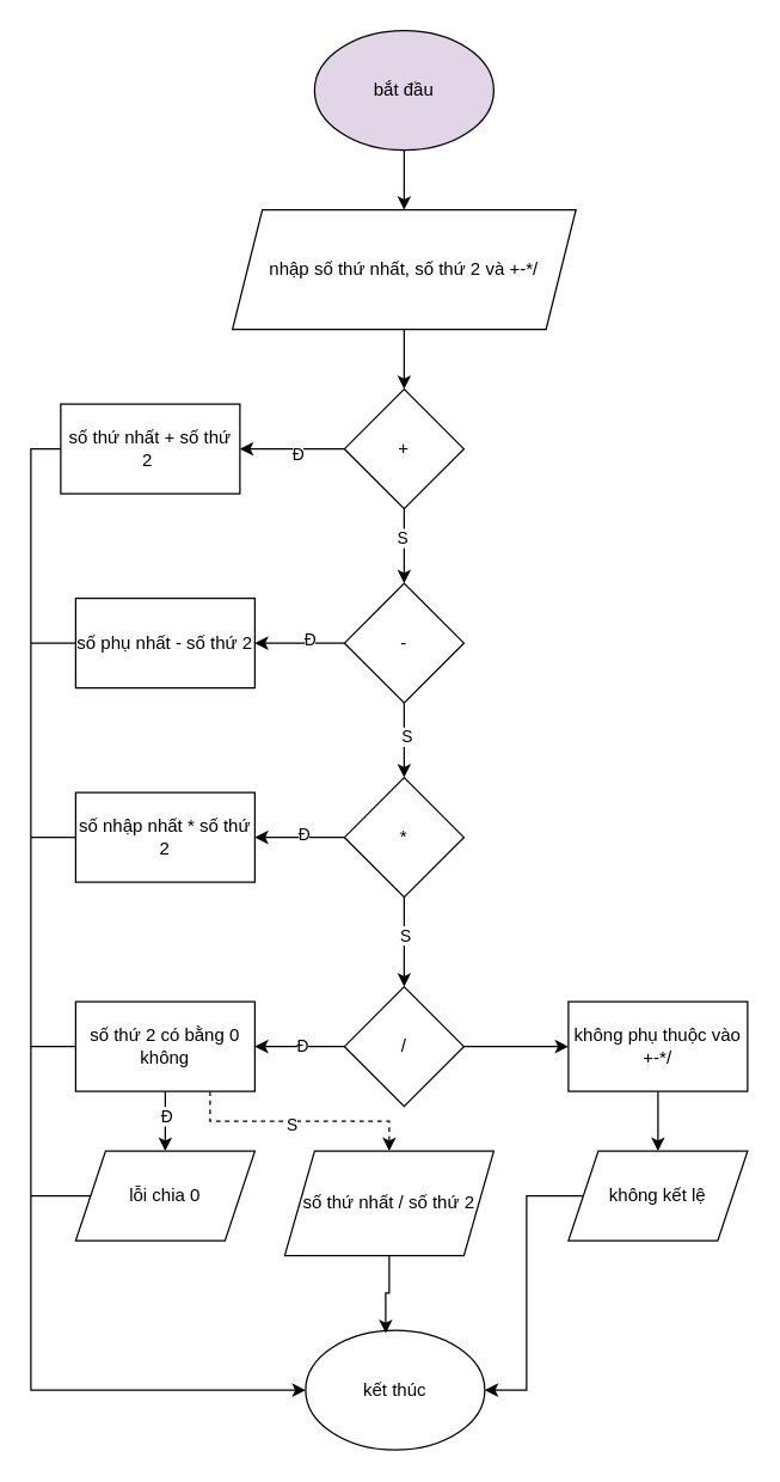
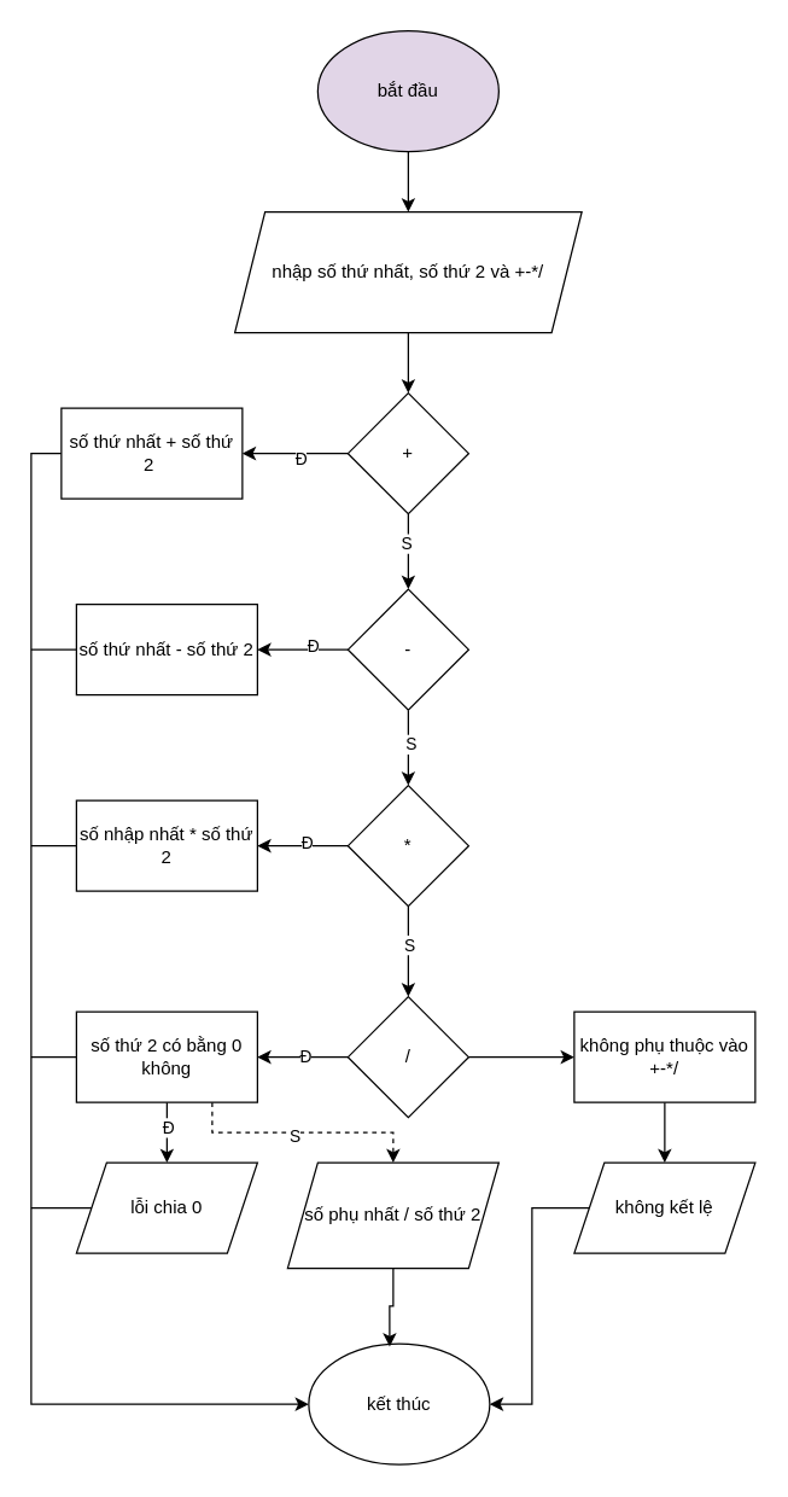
- <mxCell id="18" value="số phụ nhất - số thứ 2" style="rounded=0;whiteSpace=wrap;html=1;" vertex="1" parent="1"><mxGeometry x="50" y="400" width="120" height="60" as="geometry" /></mxCell>
+ <mxCell id="18" value="số thứ nhất - số thứ 2" style="rounded=0;whiteSpace=wrap;html=1;" vertex="1" parent="1"><mxGeometry x="50" y="400" width="120" height="60" as="geometry" /></mxCell>
- <mxCell id="35" value="số thứ nhất / số thứ 2" style="shape=parallelogram;perimeter=parallelogramPerimeter;whiteSpace=wrap;html=1;fixedSize=1;" vertex="1" parent="1"><mxGeometry x="190" y="770" width="140" height="70" as="geometry" /></mxCell>
+ <mxCell id="35" value="số phụ nhất / số thứ 2" style="shape=parallelogram;perimeter=parallelogramPerimeter;whiteSpace=wrap;html=1;fixedSize=1;" vertex="1" parent="1"><mxGeometry x="190" y="770" width="140" height="70" as="geometry" /></mxCell>
